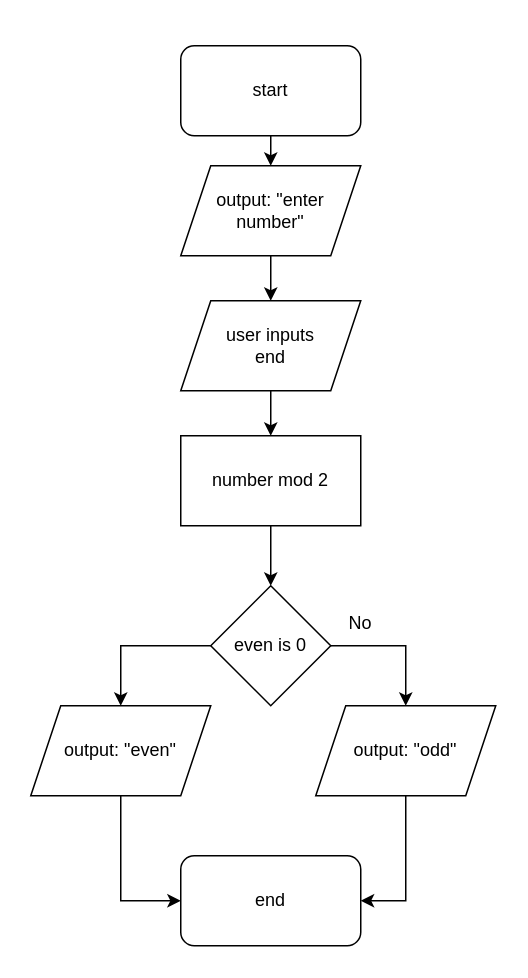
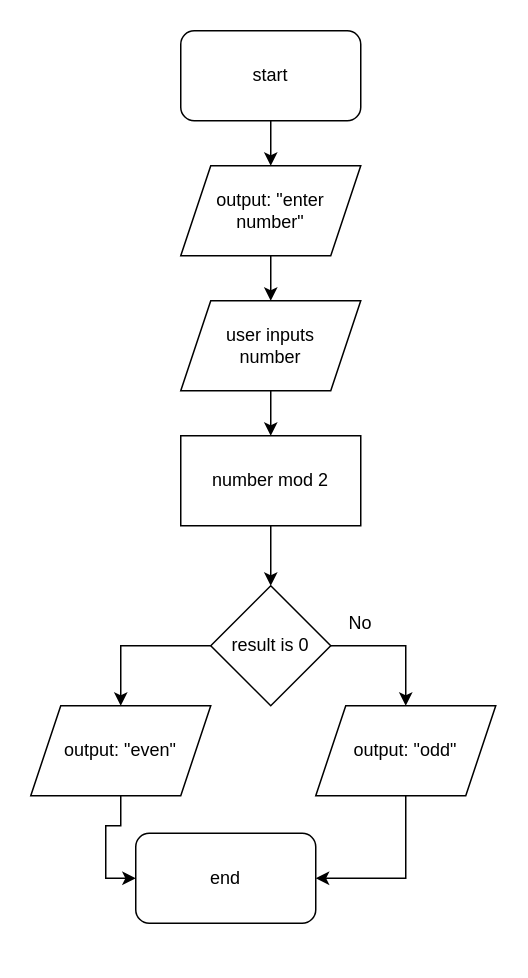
- <mxCell id="3" value="start" style="rounded=1;whiteSpace=wrap;html=1;" parent="1" vertex="1"><mxGeometry x="120" y="30" width="120" height="60" as="geometry" /></mxCell>
+ <mxCell id="3" value="start" style="rounded=1;whiteSpace=wrap;html=1;" parent="1" vertex="1"><mxGeometry x="120" y="20" width="120" height="60" as="geometry" /></mxCell>
- <mxCell id="7" value="user inputs&lt;br&gt;end" style="shape=parallelogram;perimeter=parallelogramPerimeter;whiteSpace=wrap;html=1;fixedSize=1;" parent="1" vertex="1"><mxGeometry x="120" y="200" width="120" height="60" as="geometry" /></mxCell>
+ <mxCell id="7" value="user inputs&lt;br&gt;number" style="shape=parallelogram;perimeter=parallelogramPerimeter;whiteSpace=wrap;html=1;fixedSize=1;" parent="1" vertex="1"><mxGeometry x="120" y="200" width="120" height="60" as="geometry" /></mxCell>
- <mxCell id="12" value="even is 0" style="rhombus;whiteSpace=wrap;html=1;" parent="1" vertex="1"><mxGeometry x="140" y="390" width="80" height="80" as="geometry" /></mxCell>
+ <mxCell id="12" value="result is 0" style="rhombus;whiteSpace=wrap;html=1;" parent="1" vertex="1"><mxGeometry x="140" y="390" width="80" height="80" as="geometry" /></mxCell>
- <mxCell id="17" value="end" style="rounded=1;whiteSpace=wrap;html=1;" parent="1" vertex="1"><mxGeometry x="120" y="570" width="120" height="60" as="geometry" /></mxCell>
+ <mxCell id="17" value="end" style="rounded=1;whiteSpace=wrap;html=1;" parent="1" vertex="1"><mxGeometry x="90" y="555" width="120" height="60" as="geometry" /></mxCell>
